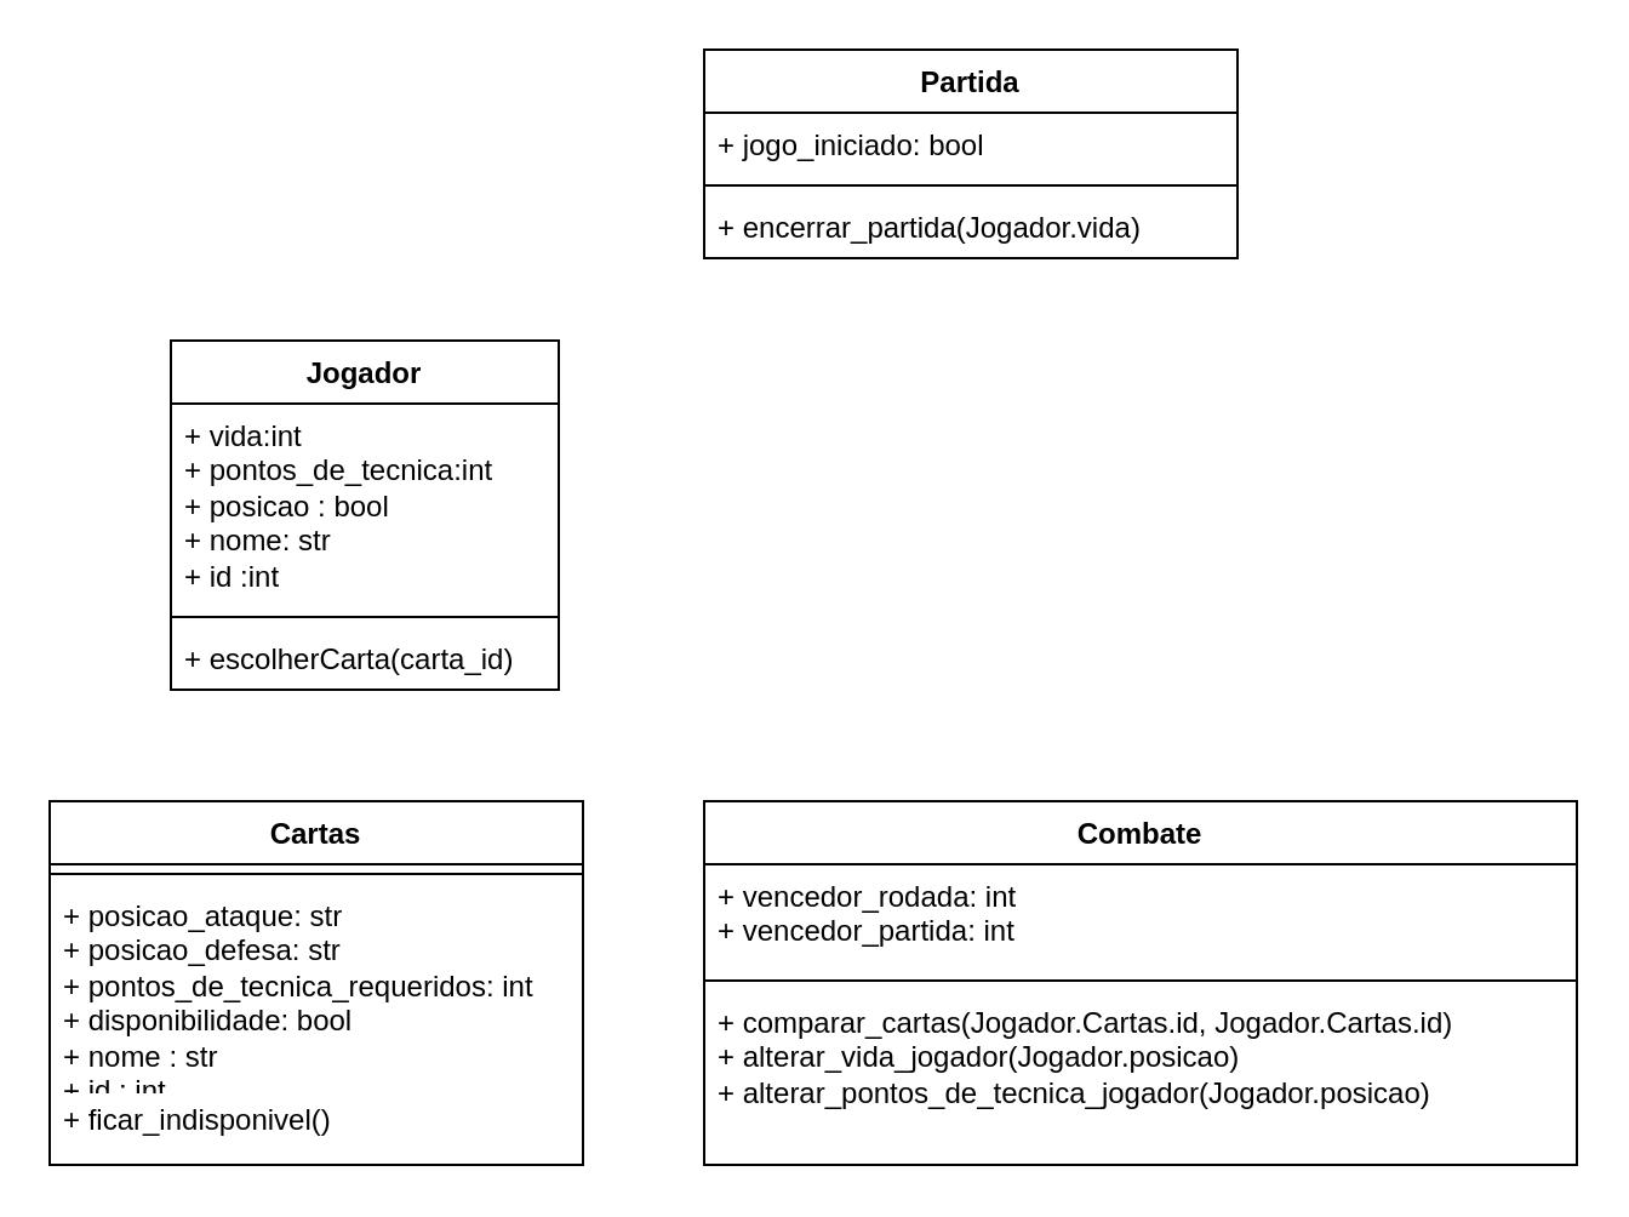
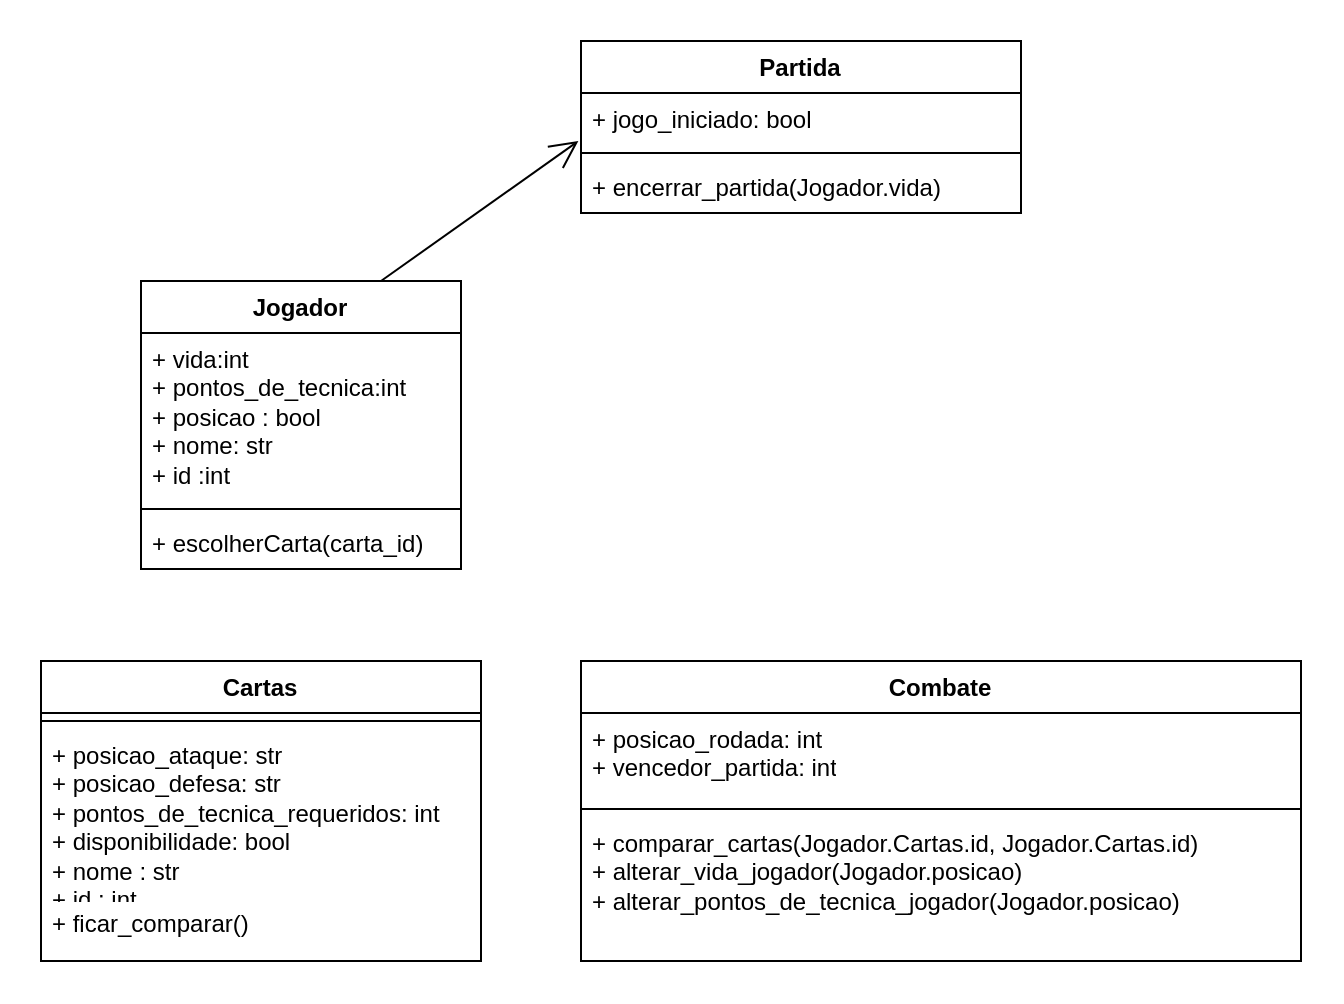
+ <mxCell id="18" value="" style="endArrow=open;endFill=1;endSize=12;html=1;rounded=0;exitX=0.75;exitY=0;exitDx=0;exitDy=0;entryX=-0.006;entryY=0.923;entryDx=0;entryDy=0;entryPerimeter=0;" edge="1" parent="1" source="10" target="3"><mxGeometry width="160" relative="1" as="geometry"><mxPoint x="480" y="220" as="sourcePoint" /><mxPoint x="320" y="220" as="targetPoint" /></mxGeometry></mxCell>
- <mxCell id="7" value="&lt;div&gt;+ vencedor_rodada: int &lt;br&gt;&lt;/div&gt;&lt;div&gt;+ vencedor_partida: int&lt;br&gt;&lt;/div&gt;" style="text;strokeColor=none;fillColor=none;align=left;verticalAlign=top;spacingLeft=4;spacingRight=4;overflow=hidden;rotatable=0;points=[[0,0.5],[1,0.5]];portConstraint=eastwest;whiteSpace=wrap;html=1;" vertex="1" parent="6"><mxGeometry y="26" width="360" height="44" as="geometry" /></mxCell>
+ <mxCell id="7" value="&lt;div&gt;+ posicao_rodada: int &lt;br&gt;&lt;/div&gt;&lt;div&gt;+ vencedor_partida: int&lt;br&gt;&lt;/div&gt;" style="text;strokeColor=none;fillColor=none;align=left;verticalAlign=top;spacingLeft=4;spacingRight=4;overflow=hidden;rotatable=0;points=[[0,0.5],[1,0.5]];portConstraint=eastwest;whiteSpace=wrap;html=1;" vertex="1" parent="6"><mxGeometry y="26" width="360" height="44" as="geometry" /></mxCell>
- <mxCell id="17" value="+ ficar_indisponivel()" style="text;strokeColor=none;fillColor=none;align=left;verticalAlign=top;spacingLeft=4;spacingRight=4;overflow=hidden;rotatable=0;points=[[0,0.5],[1,0.5]];portConstraint=eastwest;whiteSpace=wrap;html=1;" vertex="1" parent="14"><mxGeometry y="118" width="220" height="32" as="geometry" /></mxCell>
+ <mxCell id="17" value="+ ficar_comparar()" style="text;strokeColor=none;fillColor=none;align=left;verticalAlign=top;spacingLeft=4;spacingRight=4;overflow=hidden;rotatable=0;points=[[0,0.5],[1,0.5]];portConstraint=eastwest;whiteSpace=wrap;html=1;" vertex="1" parent="14"><mxGeometry y="118" width="220" height="32" as="geometry" /></mxCell>
